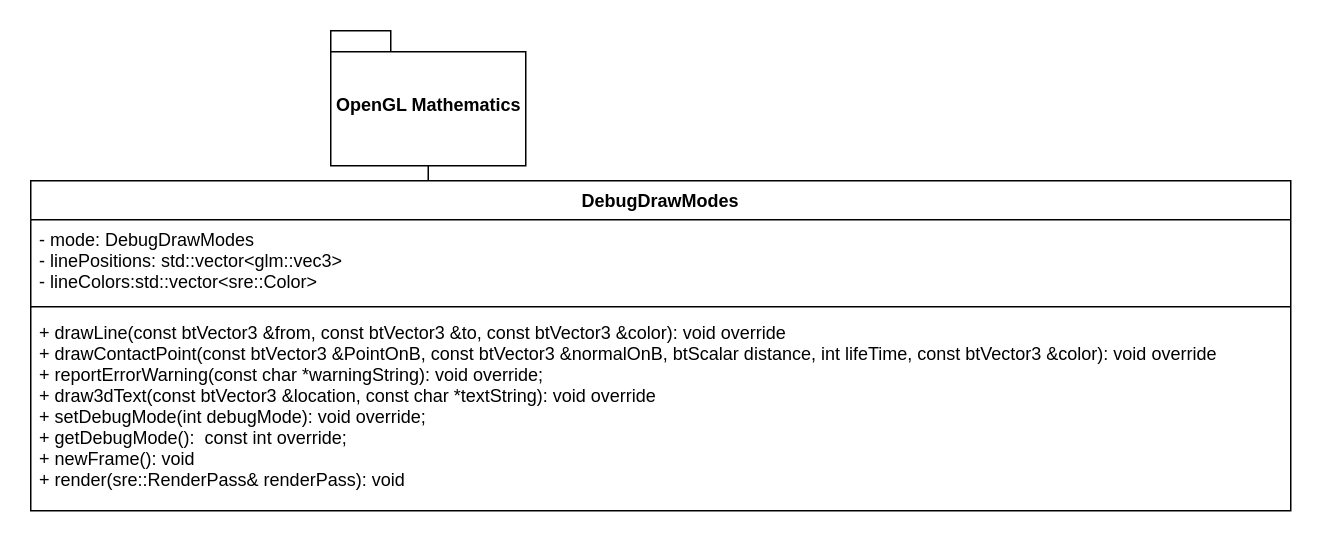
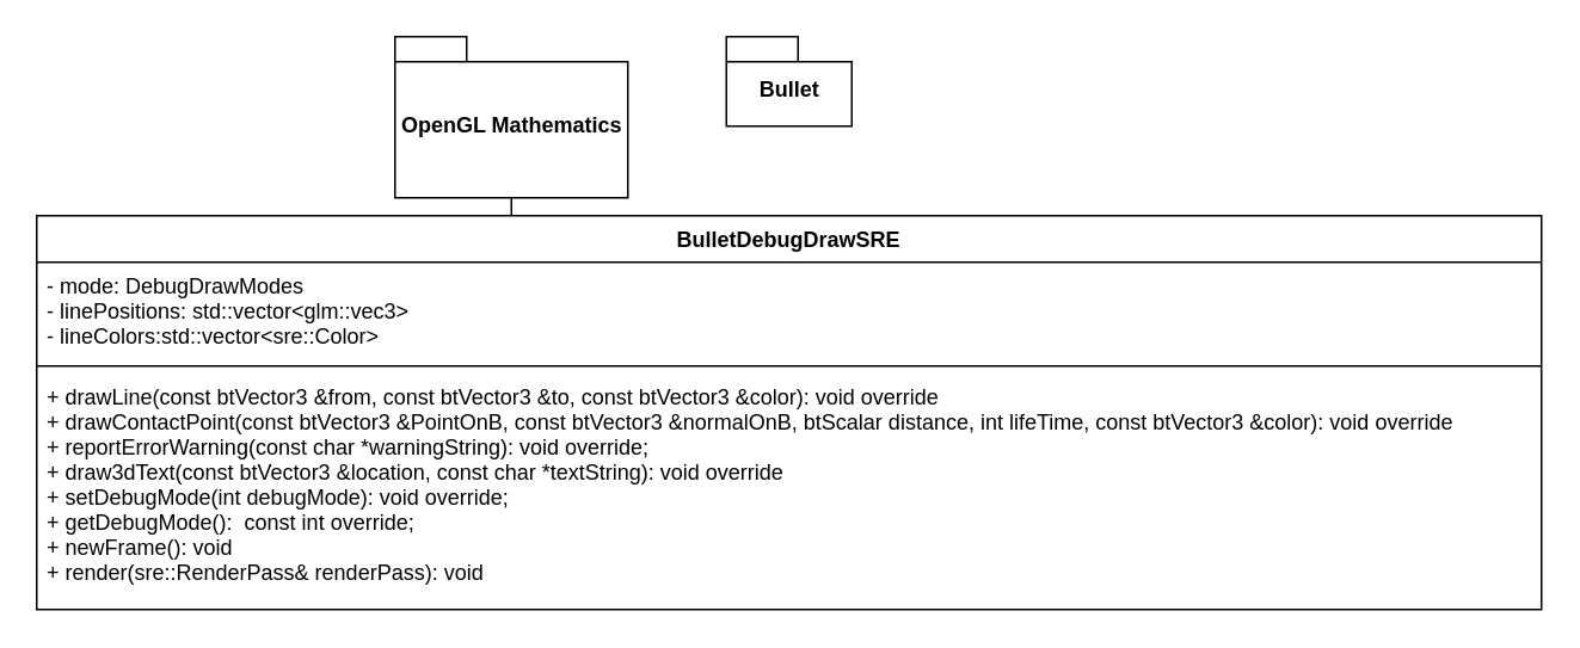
+ <mxCell id="6" value="Bullet" style="shape=folder;fontStyle=1;spacingTop=10;tabWidth=40;tabHeight=14;tabPosition=left;html=1;" parent="1" vertex="1"><mxGeometry x="405" y="20" width="70" height="50" as="geometry" /></mxCell>
- <mxCell id="2" value="DebugDrawModes" style="swimlane;fontStyle=1;align=center;verticalAlign=top;childLayout=stackLayout;horizontal=1;startSize=26;horizontalStack=0;resizeParent=1;resizeParentMax=0;resizeLast=0;collapsible=1;marginBottom=0;" parent="1" vertex="1"><mxGeometry x="20" y="120" width="840" height="220" as="geometry" /></mxCell>
+ <mxCell id="2" value="BulletDebugDrawSRE" style="swimlane;fontStyle=1;align=center;verticalAlign=top;childLayout=stackLayout;horizontal=1;startSize=26;horizontalStack=0;resizeParent=1;resizeParentMax=0;resizeLast=0;collapsible=1;marginBottom=0;" parent="1" vertex="1"><mxGeometry x="20" y="120" width="840" height="220" as="geometry" /></mxCell>
